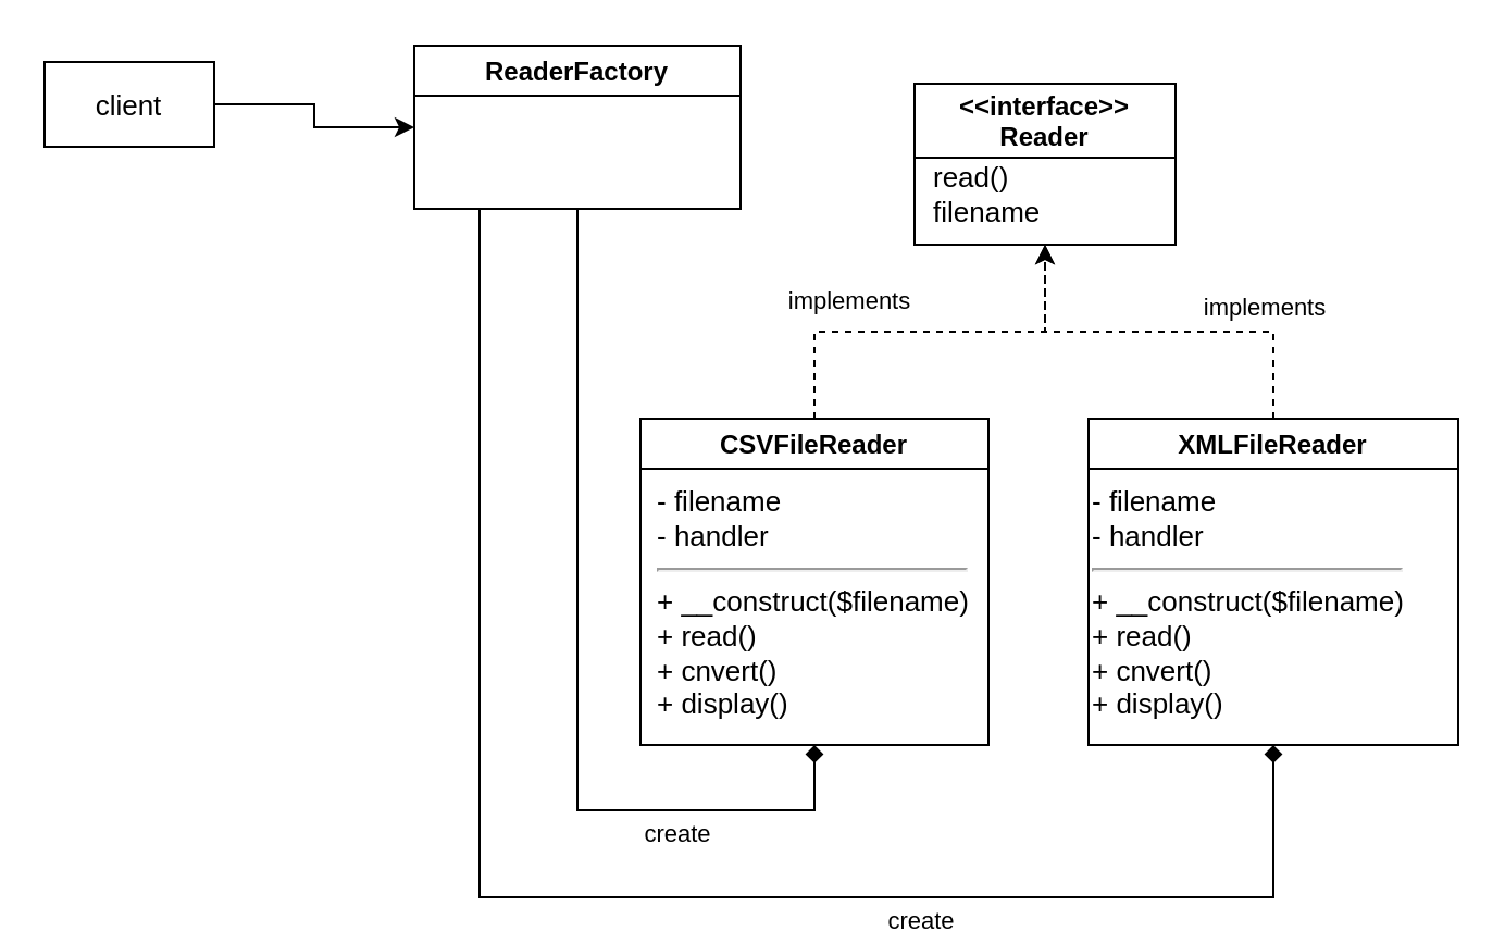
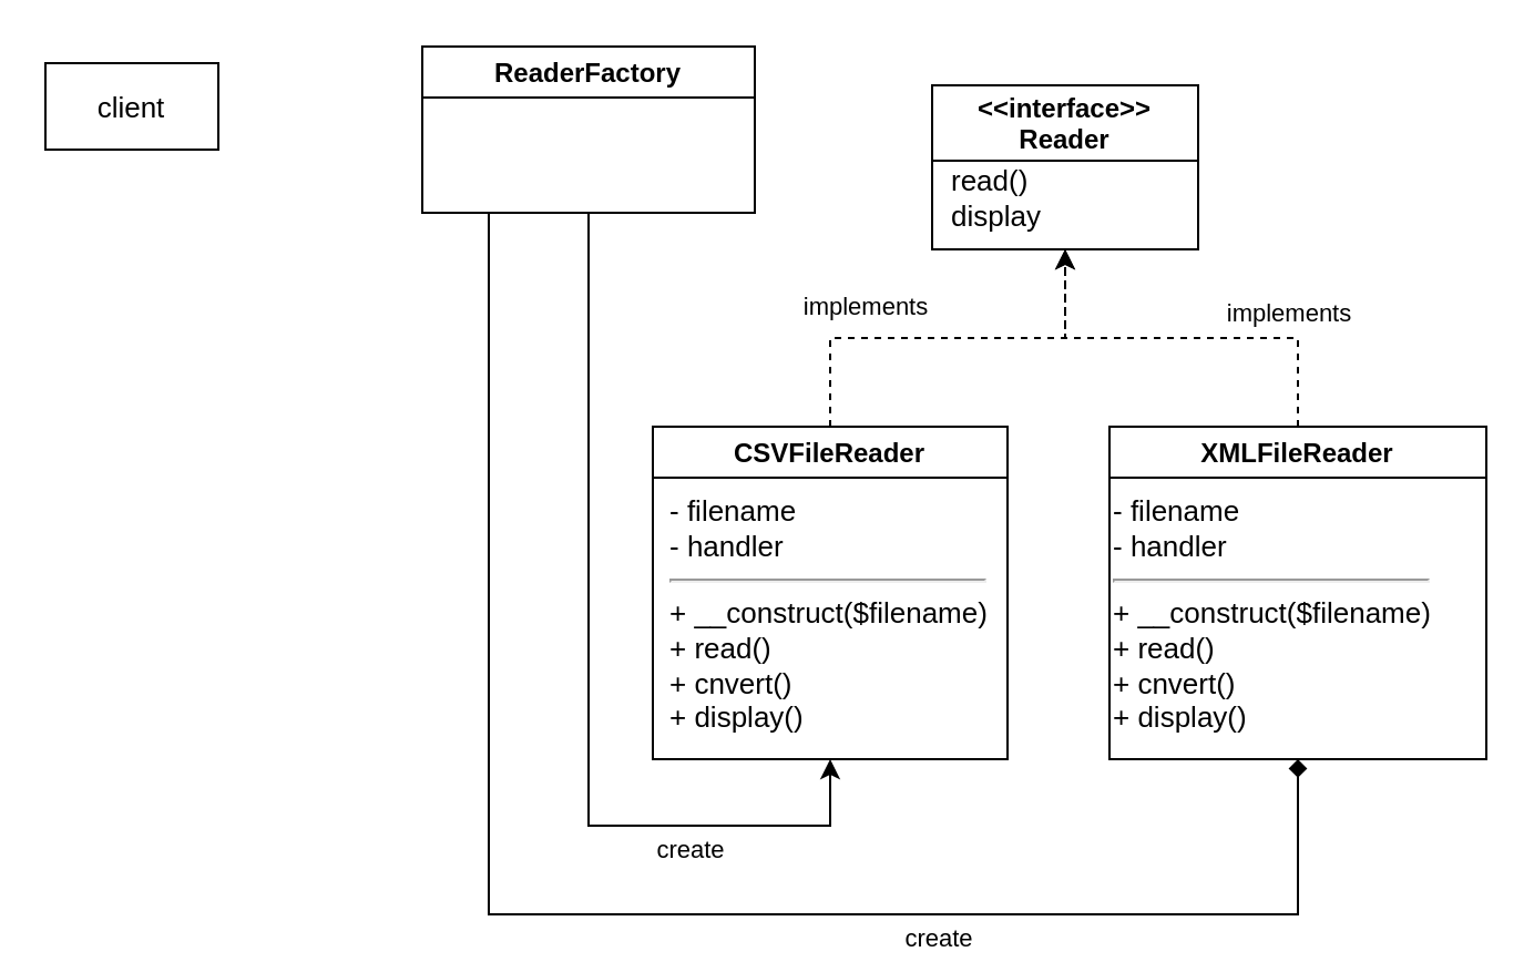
- <mxCell id="2" style="edgeStyle=orthogonalEdgeStyle;rounded=0;orthogonalLoop=1;jettySize=auto;html=1;entryX=0;entryY=0.5;entryDx=0;entryDy=0;" edge="1" parent="1" source="3" target="8"><mxGeometry relative="1" as="geometry" /></mxCell>
- <mxCell id="10" value="&lt;div style=&quot;font-size: 13px;&quot;&gt;read()&lt;/div&gt;&lt;div style=&quot;font-size: 13px;&quot;&gt;filename&lt;/div&gt;" style="text;html=1;align=left;verticalAlign=middle;resizable=0;points=[];autosize=1;strokeColor=none;fontSize=13;" vertex="1" parent="9"><mxGeometry x="7" y="31" width="60" height="40" as="geometry" /></mxCell>
+ <mxCell id="10" value="&lt;div style=&quot;font-size: 13px;&quot;&gt;read()&lt;/div&gt;&lt;div style=&quot;font-size: 13px;&quot;&gt;display&lt;/div&gt;" style="text;html=1;align=left;verticalAlign=middle;resizable=0;points=[];autosize=1;strokeColor=none;fontSize=13;" vertex="1" parent="9"><mxGeometry x="7" y="31" width="60" height="40" as="geometry" /></mxCell>
- <mxCell id="4" style="edgeStyle=orthogonalEdgeStyle;rounded=0;orthogonalLoop=1;jettySize=auto;html=1;entryX=0.5;entryY=1;entryDx=0;entryDy=0;endArrow=diamond;" edge="1" parent="1" source="8" target="17"><mxGeometry relative="1" as="geometry"><mxPoint x="250" y="152" as="targetPoint" /><Array as="points"><mxPoint x="265" y="372" /><mxPoint x="374" y="372" /></Array></mxGeometry></mxCell>
+ <mxCell id="4" style="edgeStyle=orthogonalEdgeStyle;rounded=0;orthogonalLoop=1;jettySize=auto;html=1;entryX=0.5;entryY=1;entryDx=0;entryDy=0;" edge="1" parent="1" source="8" target="17"><mxGeometry relative="1" as="geometry"><mxPoint x="250" y="152" as="targetPoint" /><Array as="points"><mxPoint x="265" y="372" /><mxPoint x="374" y="372" /></Array></mxGeometry></mxCell>
